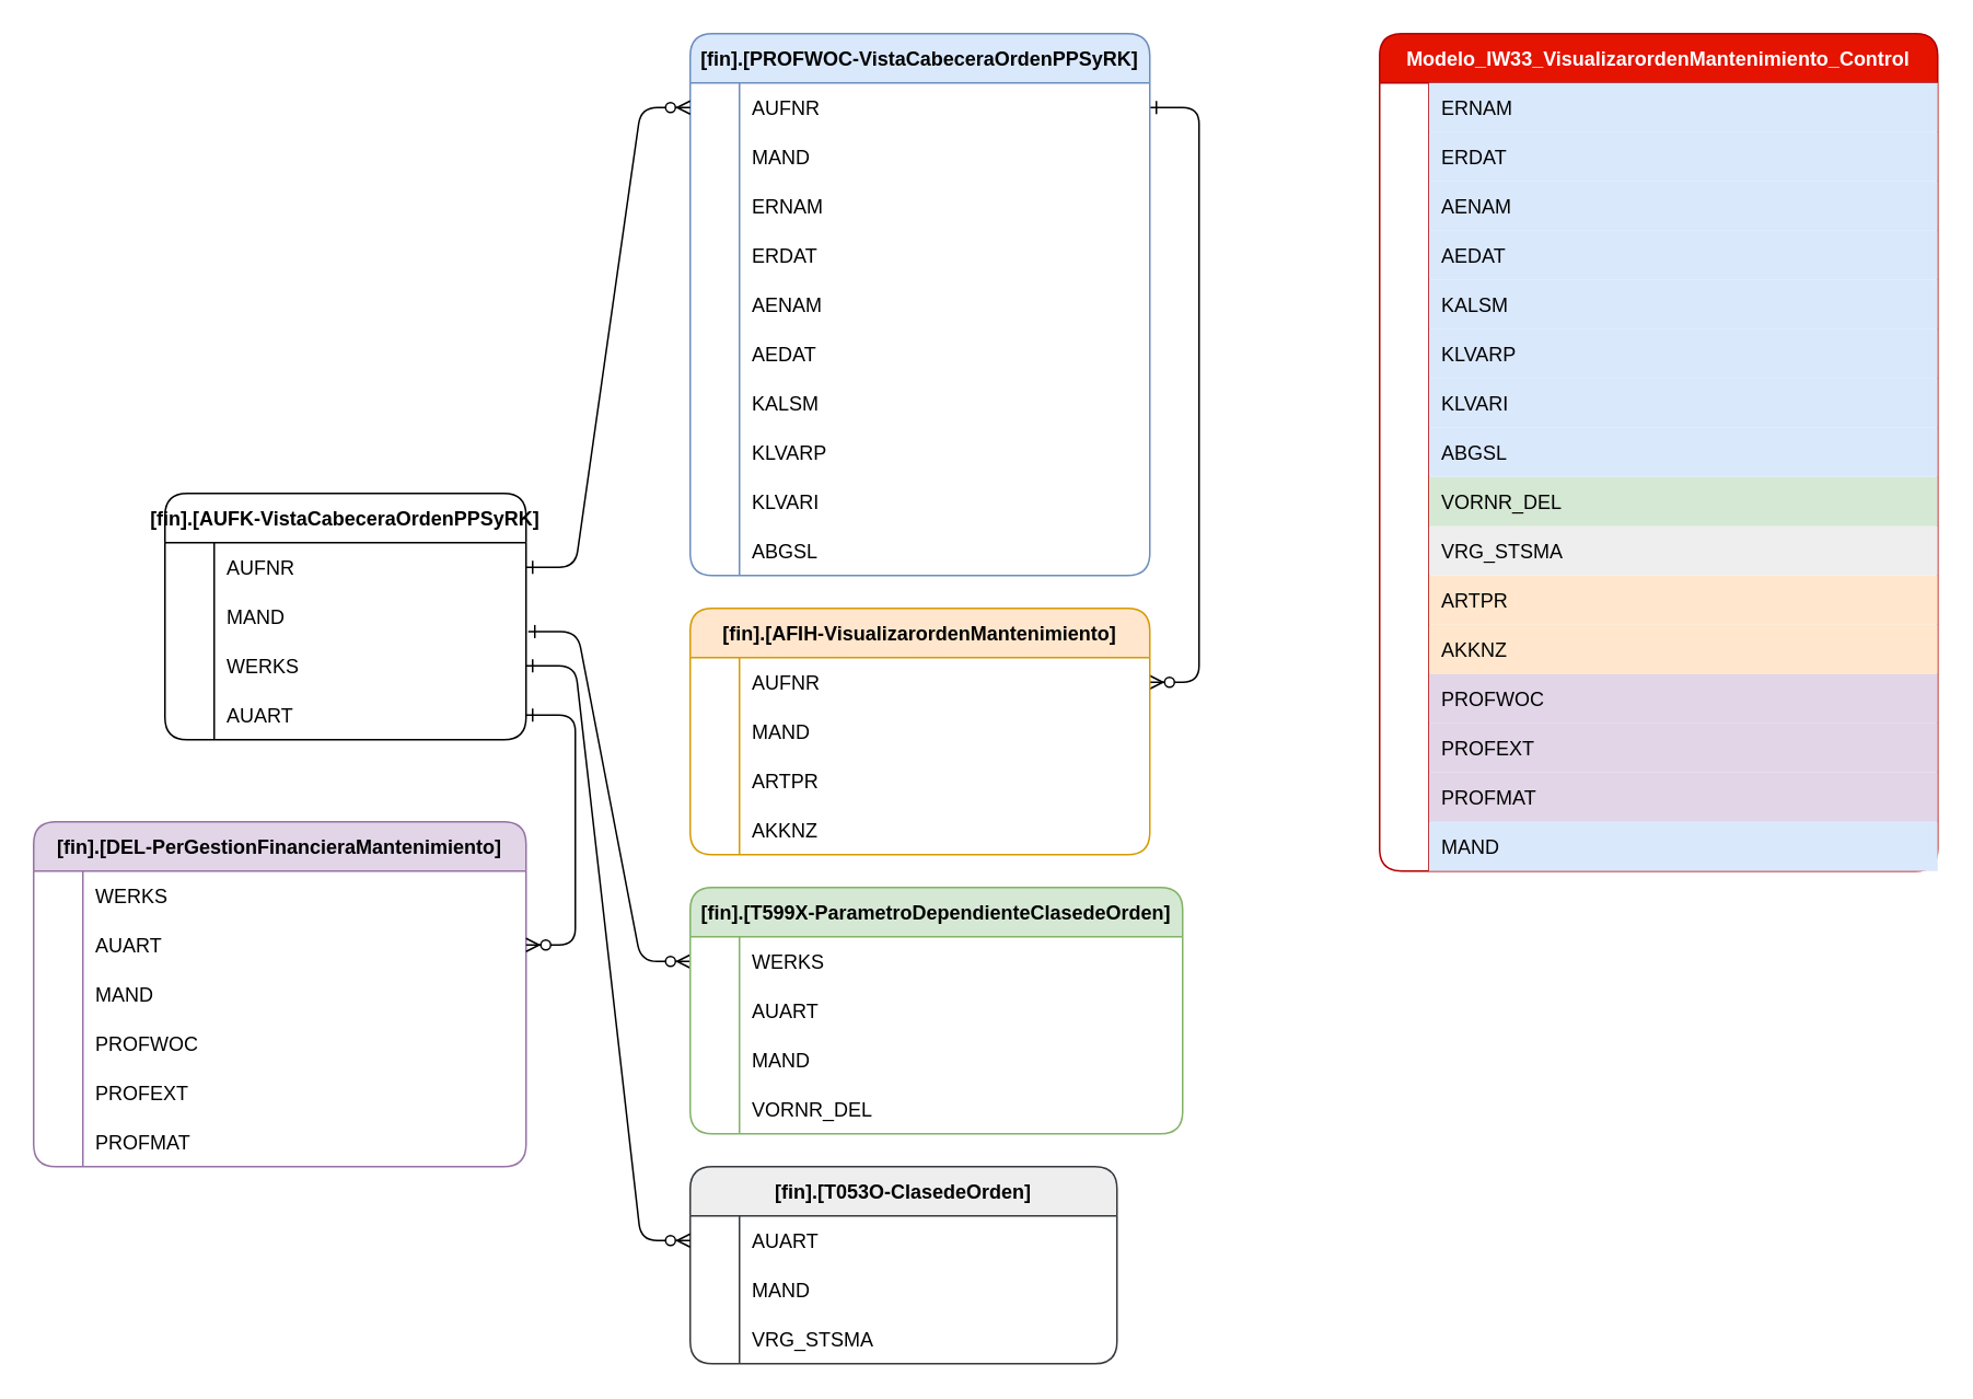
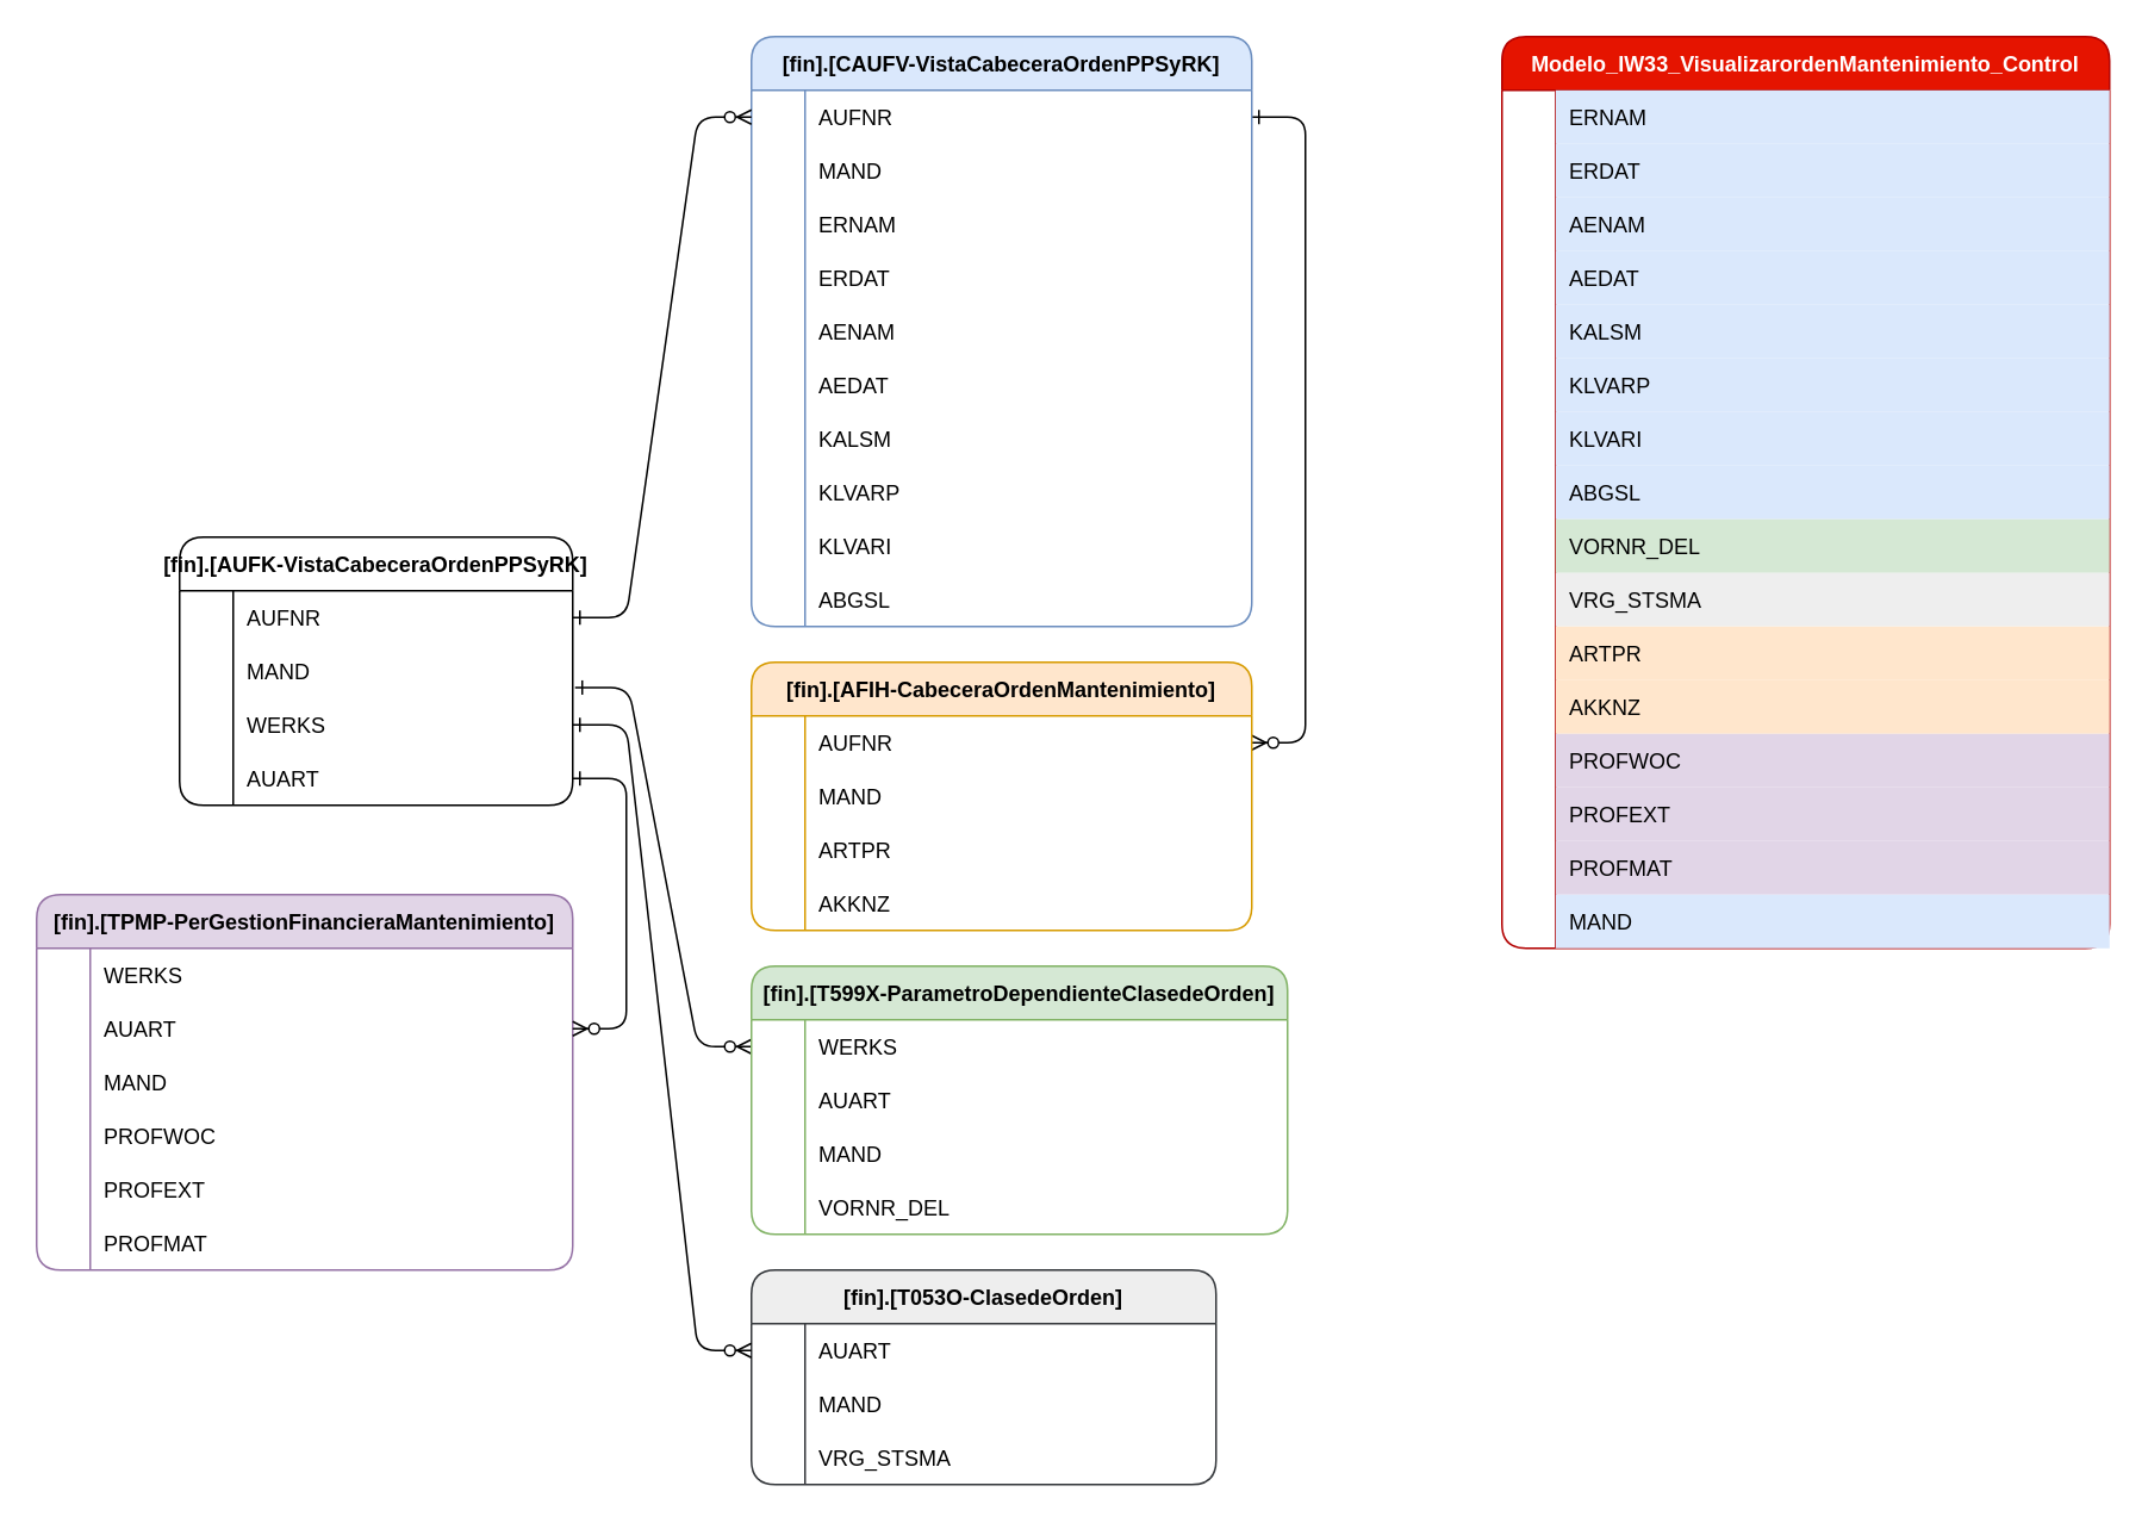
- <mxCell id="53" value="[fin].[PROFWOC-VistaCabeceraOrdenPPSyRK]" style="shape=table;startSize=30;container=1;collapsible=1;childLayout=tableLayout;fixedRows=1;rowLines=0;fontStyle=1;align=center;resizeLast=1;fillColor=#dae8fc;strokeColor=#6c8ebf;rounded=1;" vertex="1" parent="1"><mxGeometry x="420" y="20" width="280" height="330" as="geometry" /></mxCell>
+ <mxCell id="53" value="[fin].[CAUFV-VistaCabeceraOrdenPPSyRK]" style="shape=table;startSize=30;container=1;collapsible=1;childLayout=tableLayout;fixedRows=1;rowLines=0;fontStyle=1;align=center;resizeLast=1;fillColor=#dae8fc;strokeColor=#6c8ebf;rounded=1;" vertex="1" parent="1"><mxGeometry x="420" y="20" width="280" height="330" as="geometry" /></mxCell>
- <mxCell id="84" value="[fin].[AFIH-VisualizarordenMantenimiento]" style="shape=table;startSize=30;container=1;collapsible=1;childLayout=tableLayout;fixedRows=1;rowLines=0;fontStyle=1;align=center;resizeLast=1;fillColor=#ffe6cc;strokeColor=#d79b00;rounded=1;" vertex="1" parent="1"><mxGeometry x="420" y="370" width="280" height="150" as="geometry" /></mxCell>
+ <mxCell id="84" value="[fin].[AFIH-CabeceraOrdenMantenimiento]" style="shape=table;startSize=30;container=1;collapsible=1;childLayout=tableLayout;fixedRows=1;rowLines=0;fontStyle=1;align=center;resizeLast=1;fillColor=#ffe6cc;strokeColor=#d79b00;rounded=1;" vertex="1" parent="1"><mxGeometry x="420" y="370" width="280" height="150" as="geometry" /></mxCell>
- <mxCell id="134" value="[fin].[DEL-PerGestionFinancieraMantenimiento]" style="shape=table;startSize=30;container=1;collapsible=1;childLayout=tableLayout;fixedRows=1;rowLines=0;fontStyle=1;align=center;resizeLast=1;rounded=1;fillColor=#e1d5e7;strokeColor=#9673a6;" vertex="1" parent="1"><mxGeometry x="20" y="500" width="300" height="210" as="geometry" /></mxCell>
+ <mxCell id="134" value="[fin].[TPMP-PerGestionFinancieraMantenimiento]" style="shape=table;startSize=30;container=1;collapsible=1;childLayout=tableLayout;fixedRows=1;rowLines=0;fontStyle=1;align=center;resizeLast=1;rounded=1;fillColor=#e1d5e7;strokeColor=#9673a6;" vertex="1" parent="1"><mxGeometry x="20" y="500" width="300" height="210" as="geometry" /></mxCell>
